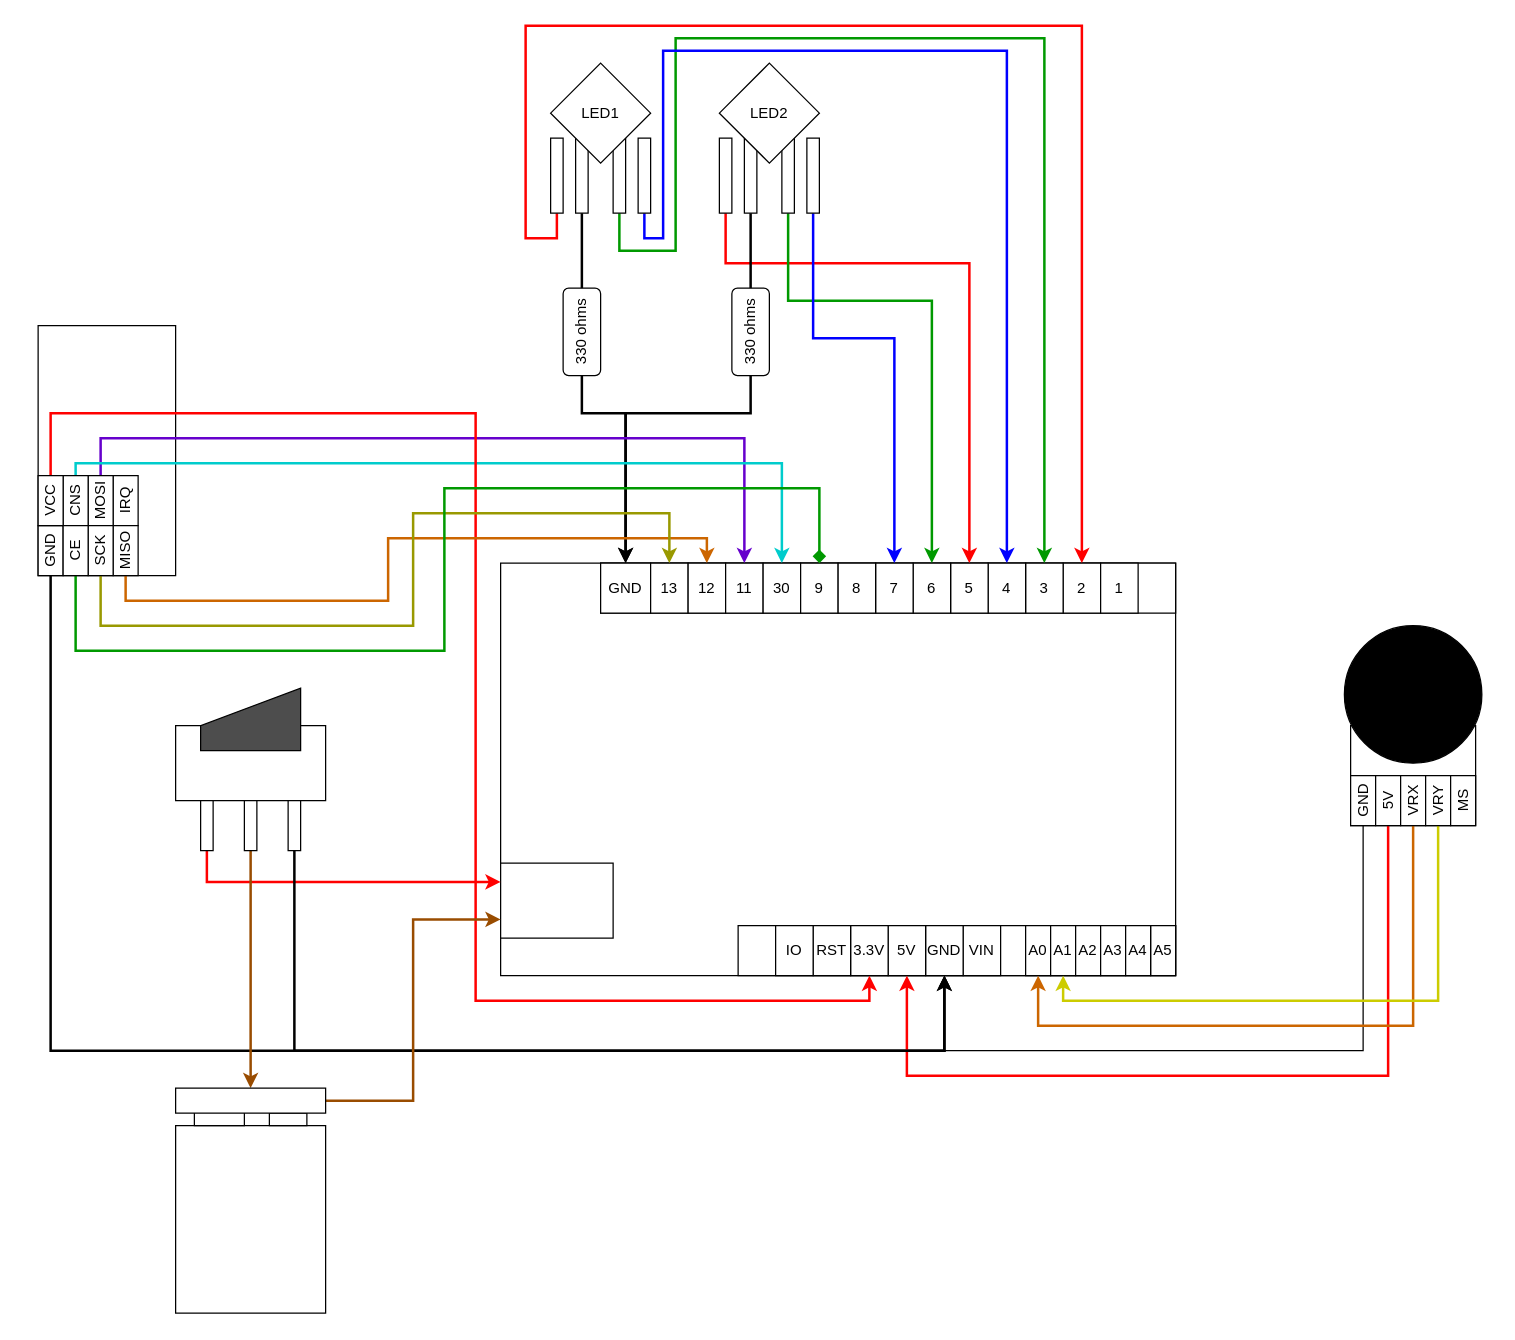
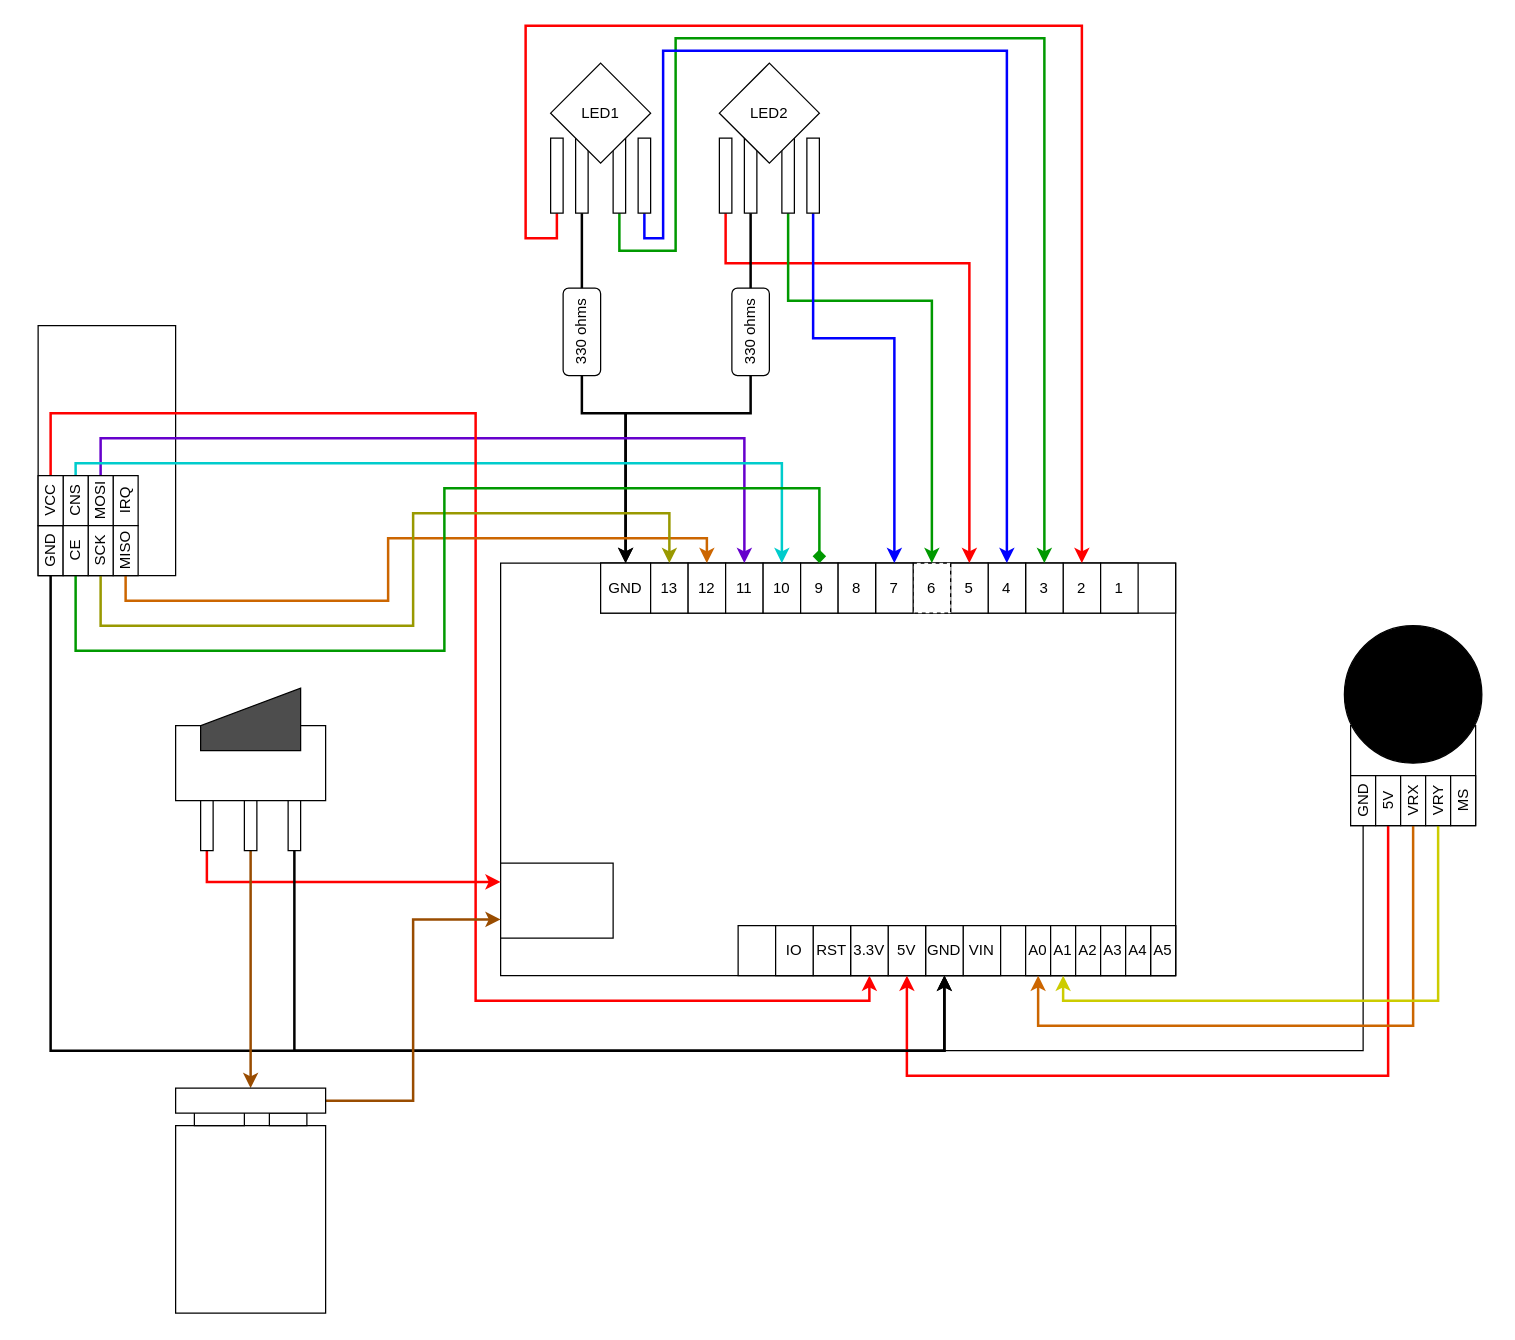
- <mxCell id="10" value="30" style="rounded=0;whiteSpace=wrap;html=1;" vertex="1" parent="1"><mxGeometry x="610" y="450" width="30" height="40" as="geometry" /></mxCell>
+ <mxCell id="10" value="10" style="rounded=0;whiteSpace=wrap;html=1;" vertex="1" parent="1"><mxGeometry x="610" y="450" width="30" height="40" as="geometry" /></mxCell>
- <mxCell id="16" value="6" style="rounded=0;whiteSpace=wrap;html=1;" vertex="1" parent="1"><mxGeometry x="730" y="450" width="30" height="40" as="geometry" /></mxCell>
+ <mxCell id="16" value="6" style="rounded=0;whiteSpace=wrap;html=1;dashed=1;" vertex="1" parent="1"><mxGeometry x="730" y="450" width="30" height="40" as="geometry" /></mxCell>
